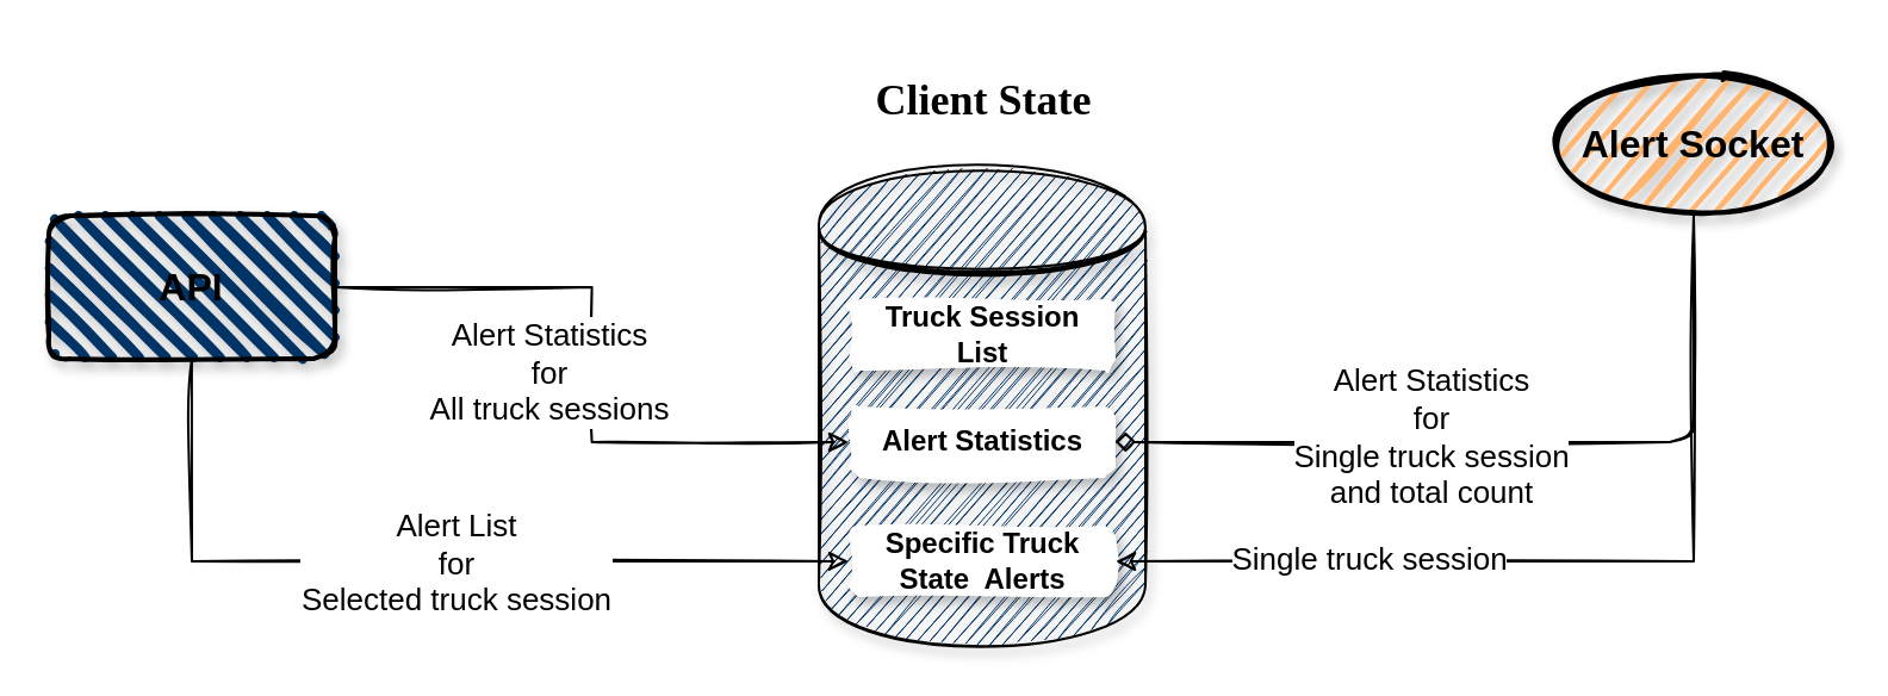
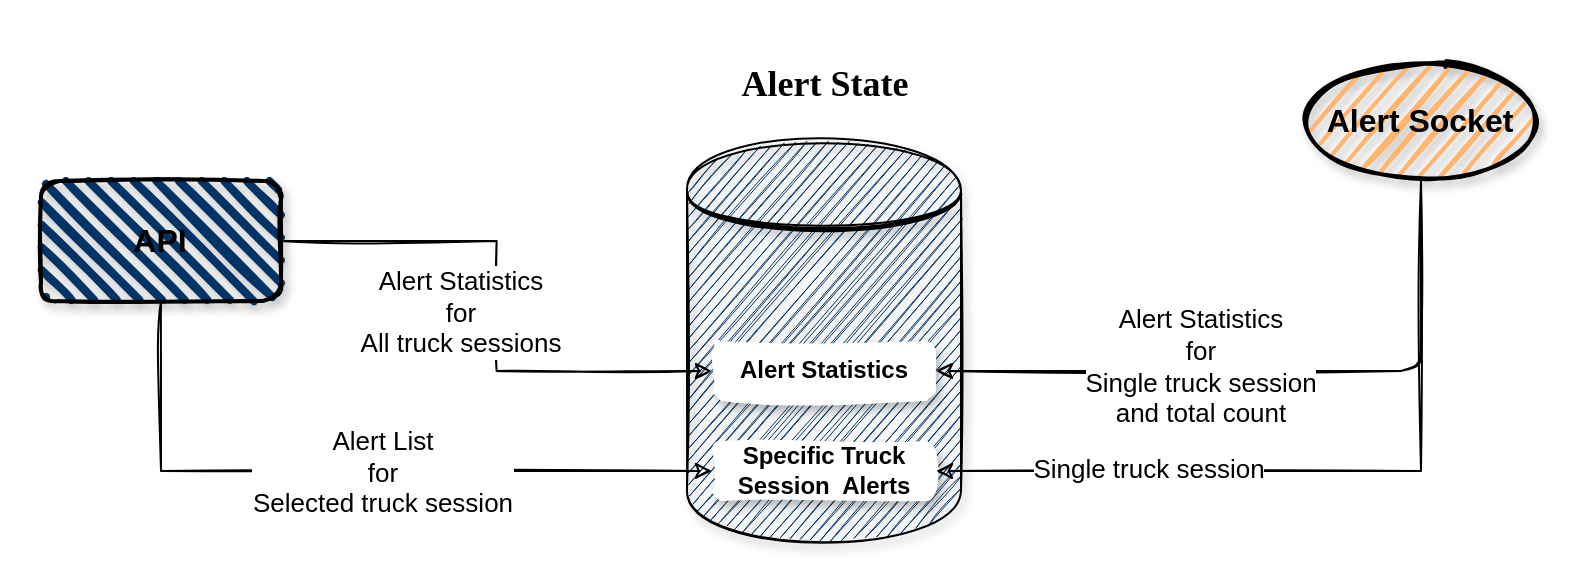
- <mxCell id="16" value="&lt;font style=&quot;font-size: 18px&quot; face=&quot;Verdana&quot;&gt;Client State&lt;/font&gt;" style="text;strokeColor=none;fillColor=none;html=1;fontSize=24;fontStyle=1;verticalAlign=middle;align=center;shadow=1;sketch=1;" vertex="1" parent="1"><mxGeometry x="361.5" y="20" width="100" height="40" as="geometry" /></mxCell>
+ <mxCell id="16" value="&lt;font style=&quot;font-size: 18px&quot; face=&quot;Verdana&quot;&gt;Alert State&lt;/font&gt;" style="text;strokeColor=none;fillColor=none;html=1;fontSize=24;fontStyle=1;verticalAlign=middle;align=center;shadow=1;sketch=1;" vertex="1" parent="1"><mxGeometry x="361.5" y="20" width="100" height="40" as="geometry" /></mxCell>
- <mxCell id="8" value="&lt;b&gt;Truck Session List&lt;/b&gt;" style="shape=ext;double=1;rounded=1;whiteSpace=wrap;html=1;shadow=1;sketch=1;fillColor=#FFFFFF;strokeColor=none;" vertex="1" parent="1"><mxGeometry x="355.5" y="125" width="112" height="30" as="geometry" /></mxCell>
- <mxCell id="14" value="" style="edgeStyle=elbowEdgeStyle;elbow=vertical;endArrow=diamond;html=1;exitX=0.5;exitY=1;exitDx=0;exitDy=0;entryX=1;entryY=0.5;entryDx=0;entryDy=0;sketch=1;" edge="1" parent="1" source="13" target="9"><mxGeometry width="50" height="50" relative="1" as="geometry"><mxPoint x="380" y="70" as="sourcePoint" /><mxPoint x="430" y="20" as="targetPoint" /><Array as="points"><mxPoint x="610" y="185" /></Array></mxGeometry></mxCell>
+ <mxCell id="14" value="" style="edgeStyle=elbowEdgeStyle;elbow=vertical;endArrow=classic;html=1;exitX=0.5;exitY=1;exitDx=0;exitDy=0;entryX=1;entryY=0.5;entryDx=0;entryDy=0;sketch=1;" edge="1" parent="1" source="13" target="9"><mxGeometry width="50" height="50" relative="1" as="geometry"><mxPoint x="380" y="70" as="sourcePoint" /><mxPoint x="430" y="20" as="targetPoint" /><Array as="points"><mxPoint x="610" y="185" /></Array></mxGeometry></mxCell>
- <mxCell id="10" value="&lt;b&gt;Specific Truck State&amp;nbsp; Alerts&lt;/b&gt;" style="shape=ext;double=1;rounded=1;whiteSpace=wrap;html=1;shadow=1;sketch=1;fillColor=#FFFFFF;strokeColor=none;" vertex="1" parent="1"><mxGeometry x="355.5" y="220" width="112" height="30" as="geometry" /></mxCell>
+ <mxCell id="10" value="&lt;b&gt;Specific Truck Session&amp;nbsp; Alerts&lt;/b&gt;" style="shape=ext;double=1;rounded=1;whiteSpace=wrap;html=1;shadow=1;sketch=1;fillColor=#FFFFFF;strokeColor=none;" vertex="1" parent="1"><mxGeometry x="355.5" y="220" width="112" height="30" as="geometry" /></mxCell>
